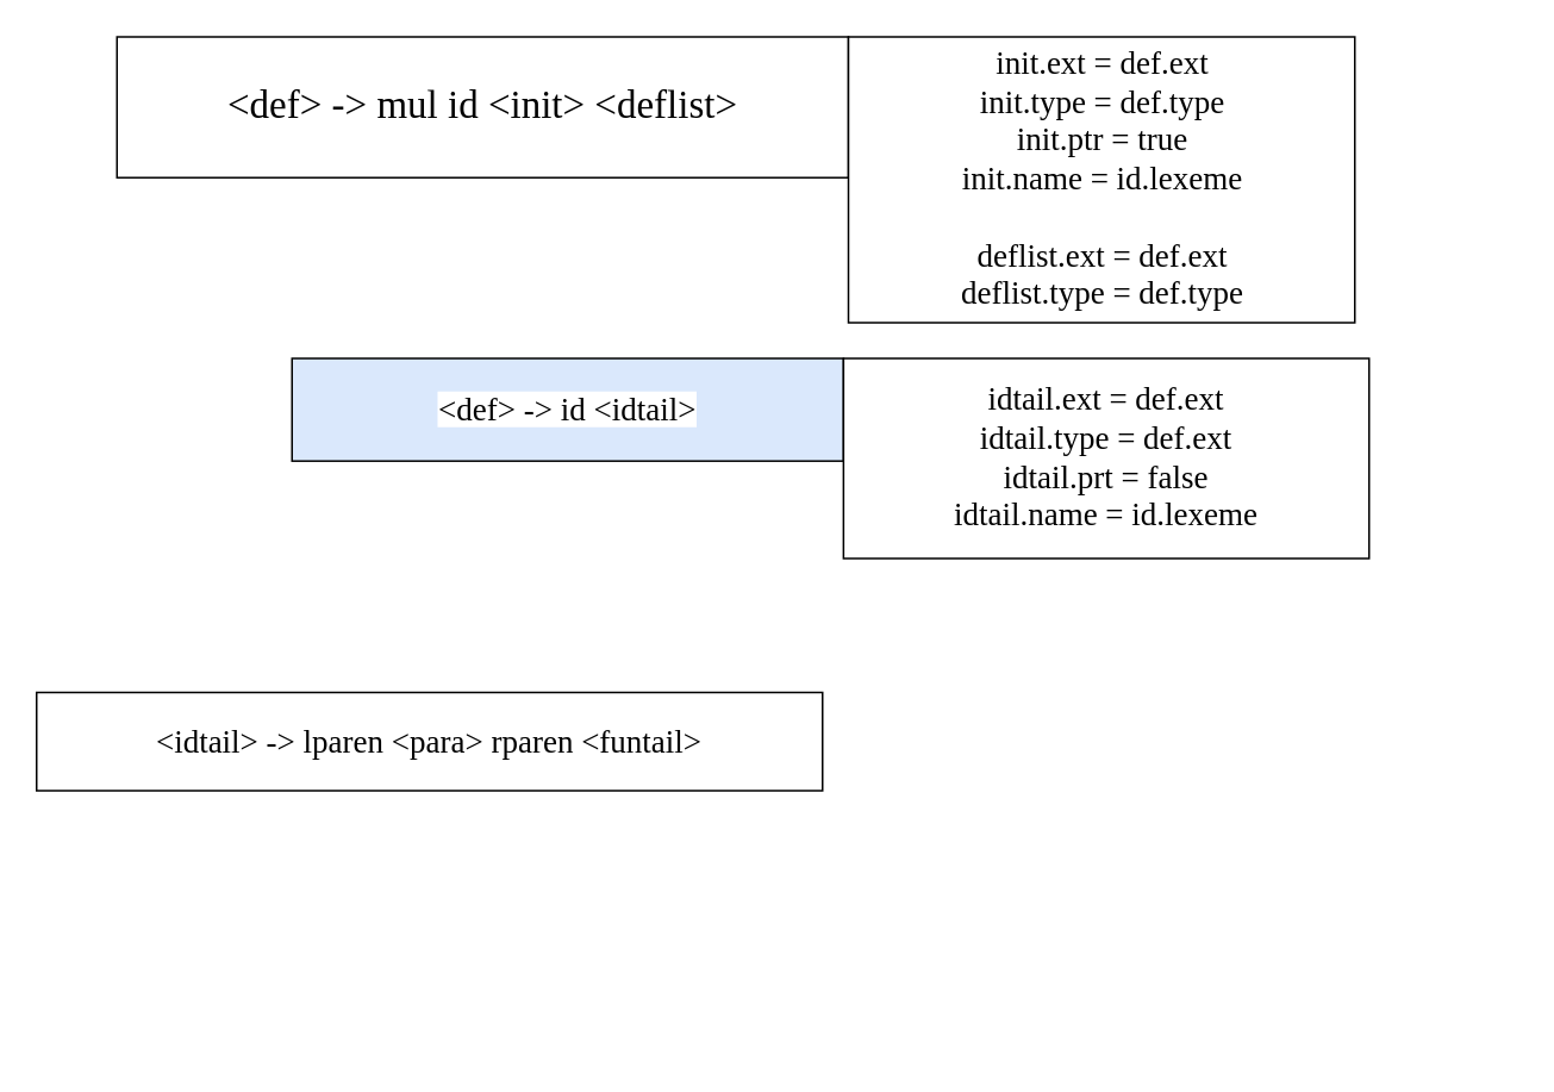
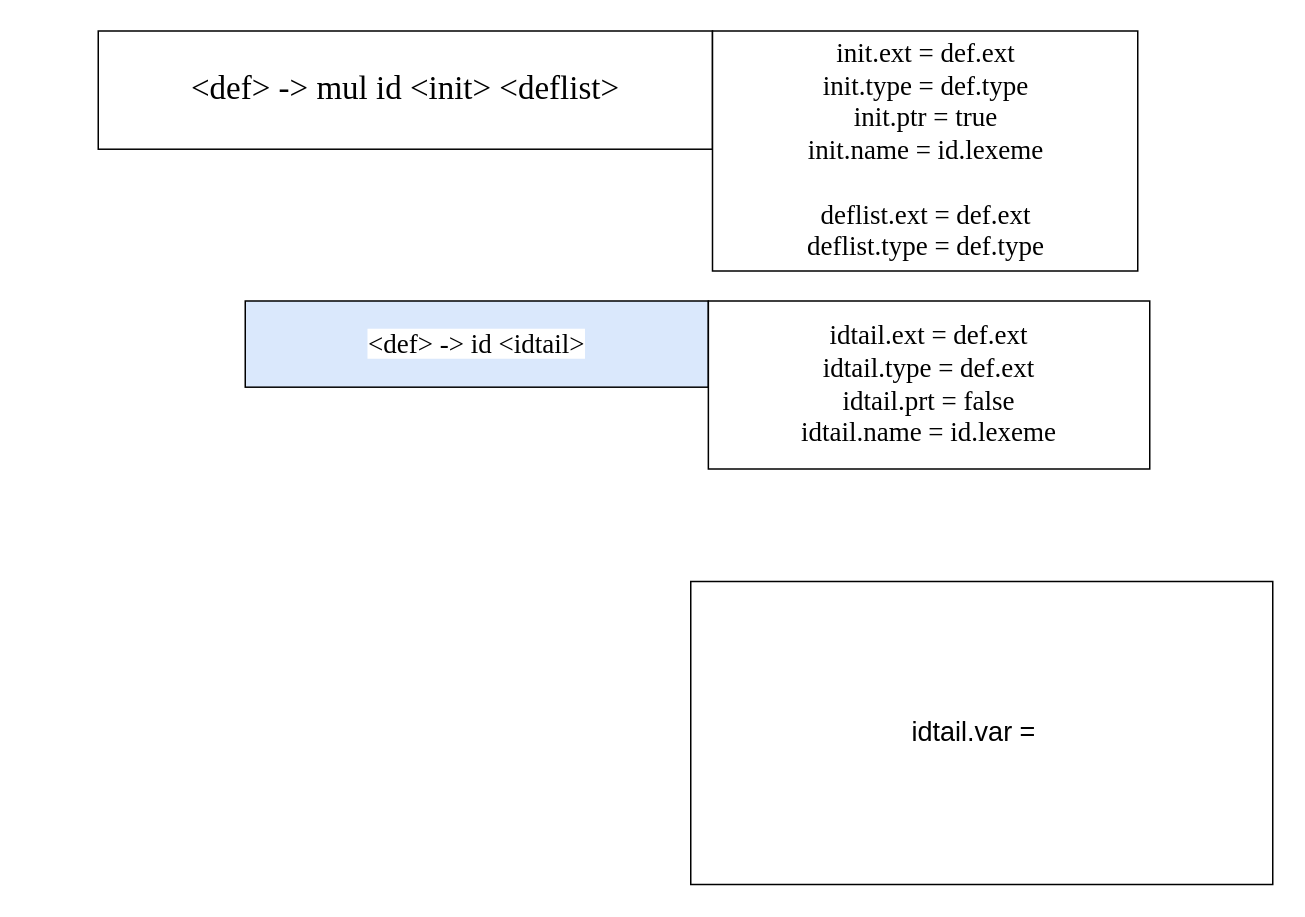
- <mxCell id="2" value="&lt;meta charset=&quot;utf-8&quot;&gt;&lt;span style=&quot;color: rgb(0, 0, 0); font-family: Verdana; font-size: 18px; font-style: normal; font-variant-ligatures: normal; font-variant-caps: normal; font-weight: 400; letter-spacing: normal; orphans: 2; text-align: center; text-indent: 0px; text-transform: none; widows: 2; word-spacing: 0px; -webkit-text-stroke-width: 0px; background-color: rgb(255, 255, 255); text-decoration-thickness: initial; text-decoration-style: initial; text-decoration-color: initial; float: none; display: inline !important;&quot;&gt;&amp;lt;idtail&amp;gt; -&amp;gt; lparen &amp;lt;para&amp;gt; rparen &amp;lt;funtail&amp;gt;&lt;/span&gt;" style="rounded=0;whiteSpace=wrap;html=1;" vertex="1" parent="1"><mxGeometry x="20" y="387" width="440" height="55" as="geometry" /></mxCell>
+ <mxCell id="9" value="idtail.var =&amp;nbsp;&amp;nbsp;" style="rounded=0;whiteSpace=wrap;html=1;fontSize=18;" vertex="1" parent="1"><mxGeometry x="460" y="387" width="388" height="202" as="geometry" /></mxCell>
